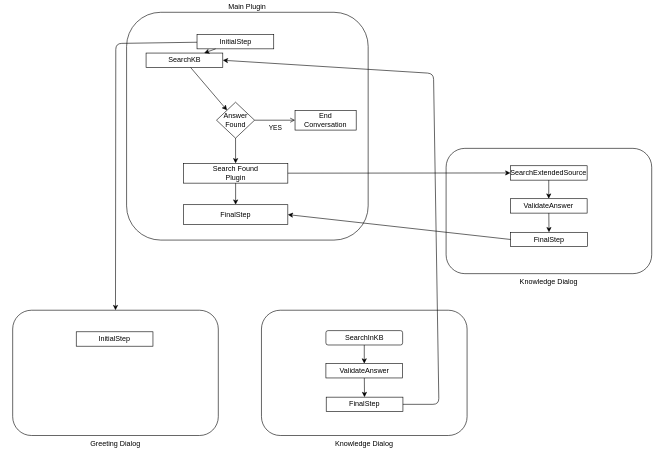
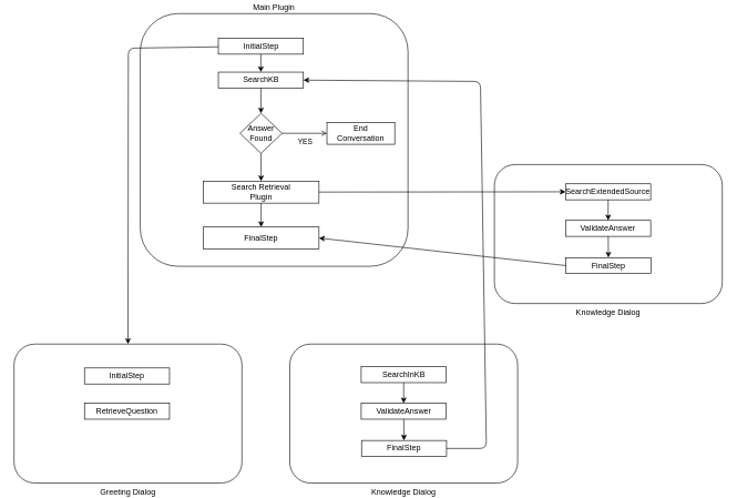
- <mxCell id="10" value="SearchKB" style="rounded=0;whiteSpace=wrap;html=1;strokeColor=#000000;fontColor=#000000;fillColor=none;" vertex="1" parent="1"><mxGeometry x="242.5" y="88" width="128" height="24" as="geometry" /></mxCell>
+ <mxCell id="10" value="SearchKB" style="rounded=0;whiteSpace=wrap;html=1;strokeColor=#000000;fontColor=#000000;fillColor=none;" vertex="1" parent="1"><mxGeometry x="327.5" y="108" width="128" height="24" as="geometry" /></mxCell>
- <mxCell id="24" value="Search Found&lt;br&gt;Plugin" style="rounded=0;whiteSpace=wrap;html=1;strokeColor=#000000;fontColor=#000000;fillColor=none;" vertex="1" parent="1"><mxGeometry x="304.75" y="272" width="174.25" height="33" as="geometry" /></mxCell>
+ <mxCell id="24" value="Search Retrieval&lt;br&gt;Plugin" style="rounded=0;whiteSpace=wrap;html=1;strokeColor=#000000;fontColor=#000000;fillColor=none;" vertex="1" parent="1"><mxGeometry x="304.75" y="272" width="174.25" height="33" as="geometry" /></mxCell>
- <mxCell id="13" value="SearchInKB" style="whiteSpace=wrap;html=1;strokeColor=#000000;fontColor=#000000;fillColor=none;rounded=1;" vertex="1" parent="1"><mxGeometry x="542.5" y="551" width="128" height="24" as="geometry" /></mxCell>
+ <mxCell id="13" value="SearchInKB" style="rounded=0;whiteSpace=wrap;html=1;strokeColor=#000000;fontColor=#000000;fillColor=none;" vertex="1" parent="1"><mxGeometry x="542.5" y="551" width="128" height="24" as="geometry" /></mxCell>
+ <mxCell id="8" value="RetrieveQuestion" style="rounded=0;whiteSpace=wrap;html=1;strokeColor=#000000;fontColor=#000000;fillColor=none;" vertex="1" parent="1"><mxGeometry x="126" y="606" width="128" height="24" as="geometry" /></mxCell>
